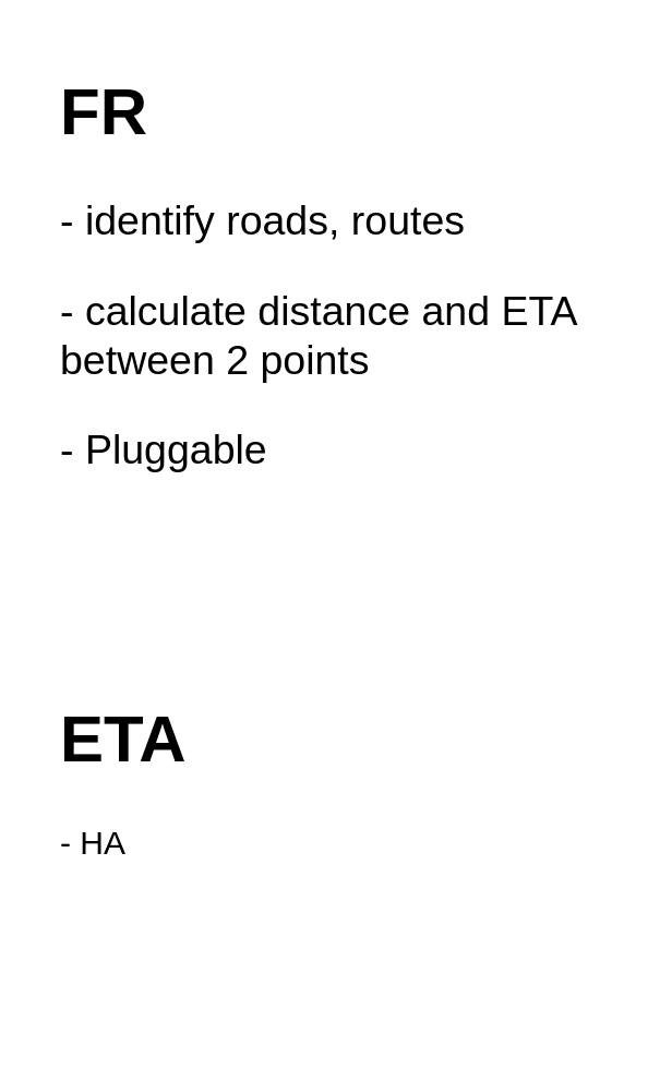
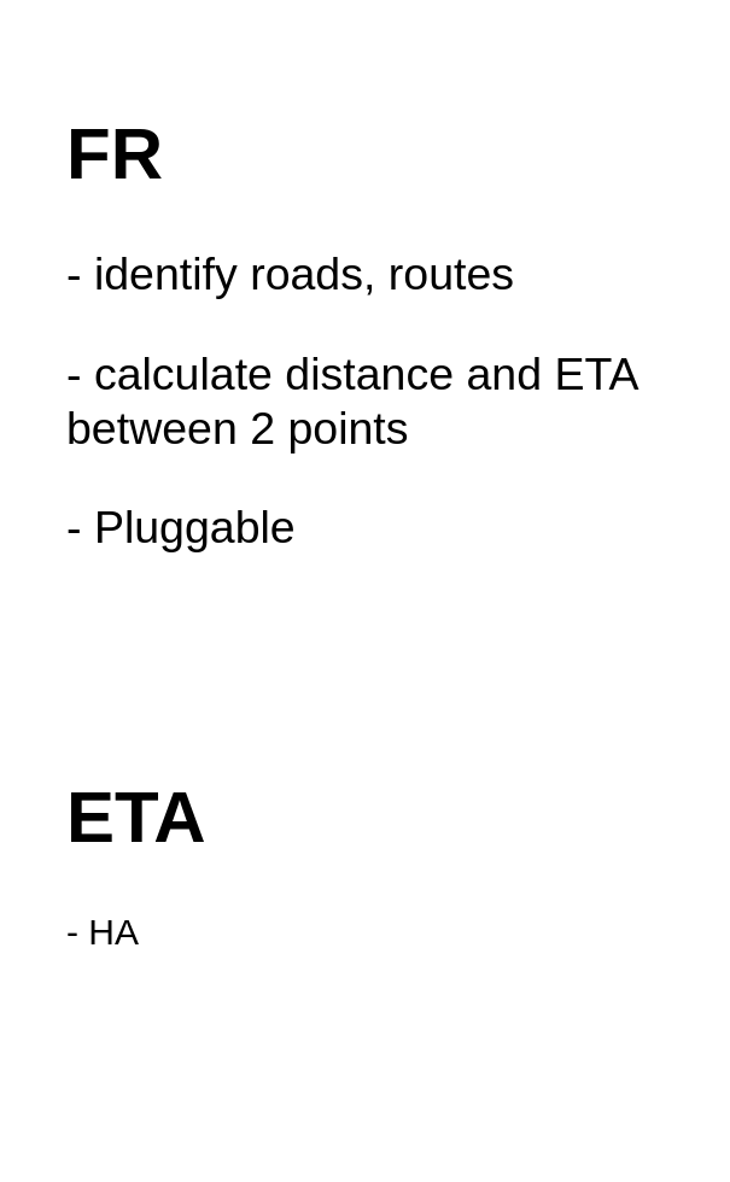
- <mxCell id="2" value="&lt;h1 style=&quot;margin-top: 0px;&quot;&gt;FR&lt;/h1&gt;&lt;p style=&quot;font-size: 15px;&quot;&gt;- identify roads, routes&lt;/p&gt;&lt;p style=&quot;font-size: 15px;&quot;&gt;- calculate distance and ETA between 2 points&lt;/p&gt;&lt;p style=&quot;font-size: 15px;&quot;&gt;- Pluggable&amp;nbsp;&lt;/p&gt;&lt;p style=&quot;font-size: 15px;&quot;&gt;&lt;br&gt;&lt;/p&gt;" style="text;html=1;whiteSpace=wrap;overflow=hidden;rounded=0;" vertex="1" parent="1"><mxGeometry x="20" width="200" height="170" as="geometry" y="20" /></mxCell>
+ <mxCell id="2" value="&lt;h1 style=&quot;margin-top: 0px;&quot;&gt;FR&lt;/h1&gt;&lt;p style=&quot;font-size: 15px;&quot;&gt;- identify roads, routes&lt;/p&gt;&lt;p style=&quot;font-size: 15px;&quot;&gt;- calculate distance and ETA between 2 points&lt;/p&gt;&lt;p style=&quot;font-size: 15px;&quot;&gt;- Pluggable&amp;nbsp;&lt;/p&gt;&lt;p style=&quot;font-size: 15px;&quot;&gt;&lt;br&gt;&lt;/p&gt;" style="text;html=1;whiteSpace=wrap;overflow=hidden;rounded=0;" vertex="1" parent="1"><mxGeometry x="20" y="30" width="200" height="170" as="geometry" /></mxCell>
